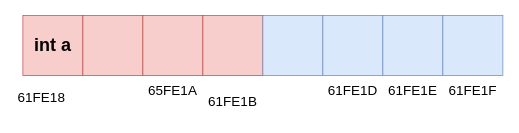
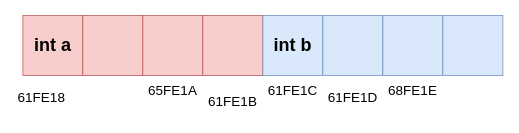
+ <mxCell id="18" value="&lt;b style=&quot;&quot;&gt;&lt;font style=&quot;font-size: 24px;&quot;&gt;int b&lt;/font&gt;&lt;/b&gt;" style="text;html=1;align=center;verticalAlign=middle;whiteSpace=wrap;rounded=0;" vertex="1" parent="1"><mxGeometry x="355" y="25" width="70" height="70" as="geometry" /></mxCell>
+ <mxCell id="13" value="&lt;font style=&quot;font-size: 18px;&quot;&gt;61FE1C&lt;/font&gt;" style="text;html=1;align=center;verticalAlign=middle;whiteSpace=wrap;rounded=0;" vertex="1" parent="1"><mxGeometry x="355" y="100" width="70" height="40" as="geometry" /></mxCell>
- <mxCell id="14" value="&lt;font style=&quot;font-size: 18px;&quot;&gt;61FE1D&lt;/font&gt;" style="text;html=1;align=center;verticalAlign=middle;whiteSpace=wrap;rounded=0;" vertex="1" parent="1"><mxGeometry x="435" y="100" width="70" height="40" as="geometry" /></mxCell>
+ <mxCell id="14" value="&lt;font style=&quot;font-size: 18px;&quot;&gt;61FE1D&lt;/font&gt;" style="text;html=1;align=center;verticalAlign=middle;whiteSpace=wrap;rounded=0;" vertex="1" parent="1"><mxGeometry x="435" y="110" width="70" height="40" as="geometry" /></mxCell>
- <mxCell id="15" value="&lt;font style=&quot;font-size: 18px;&quot;&gt;61FE1E&lt;/font&gt;" style="text;html=1;align=center;verticalAlign=middle;whiteSpace=wrap;rounded=0;" vertex="1" parent="1"><mxGeometry x="515" y="100" width="70" height="40" as="geometry" /></mxCell>
+ <mxCell id="15" value="&lt;font style=&quot;font-size: 18px;&quot;&gt;68FE1E&lt;/font&gt;" style="text;html=1;align=center;verticalAlign=middle;whiteSpace=wrap;rounded=0;" vertex="1" parent="1"><mxGeometry x="515" y="100" width="70" height="40" as="geometry" /></mxCell>
- <mxCell id="16" value="&lt;font style=&quot;font-size: 18px;&quot;&gt;61FE1F&lt;/font&gt;" style="text;html=1;align=center;verticalAlign=middle;whiteSpace=wrap;rounded=0;" vertex="1" parent="1"><mxGeometry x="595" y="100" width="70" height="40" as="geometry" /></mxCell>
